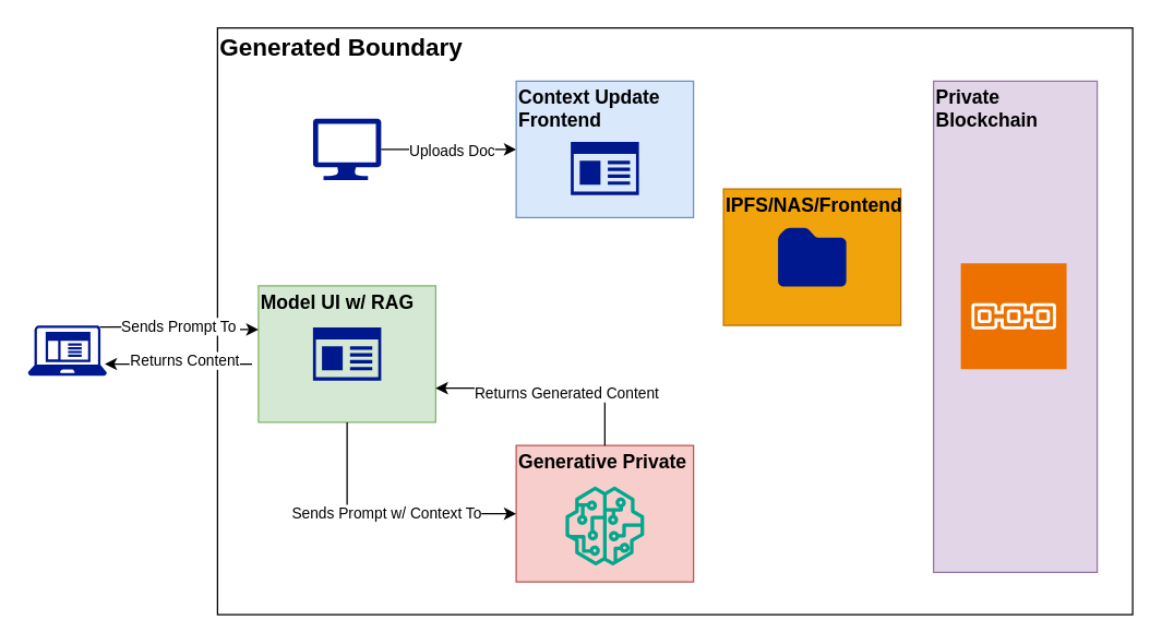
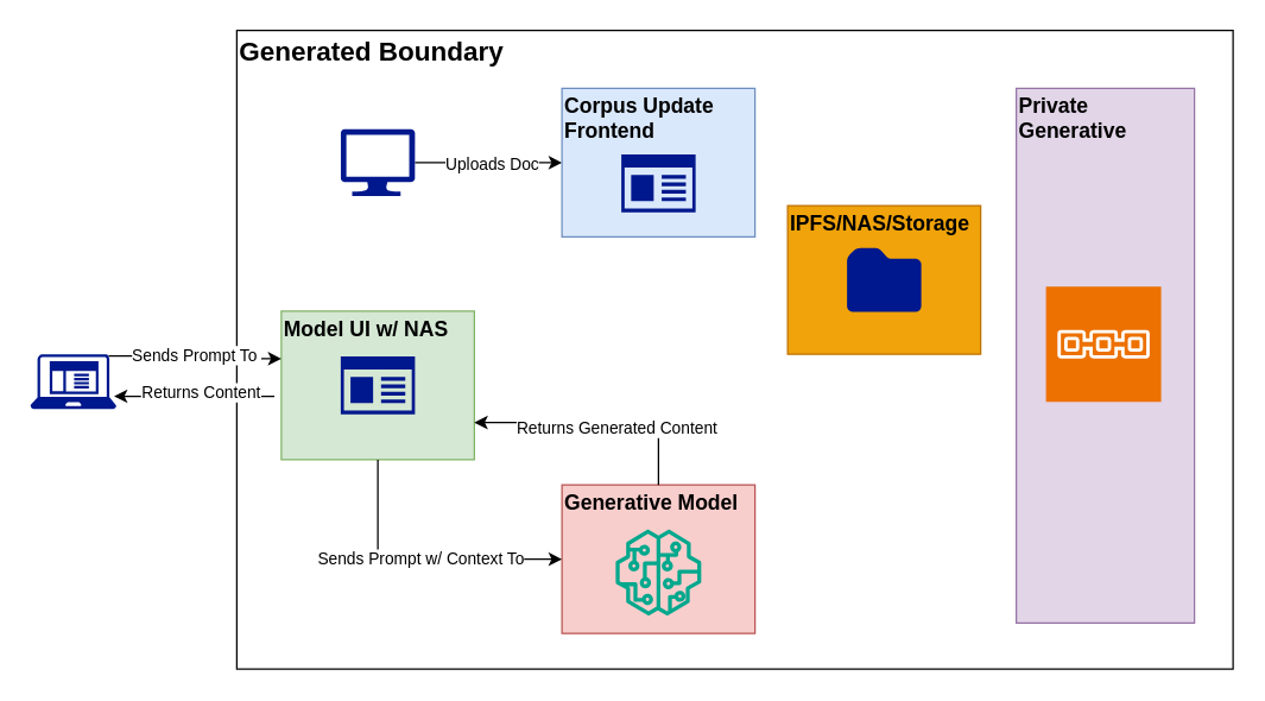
- <mxCell id="12" value="&lt;h3&gt;Private Blockchain&lt;/h3&gt;" style="rounded=0;whiteSpace=wrap;html=1;fillColor=#e1d5e7;strokeColor=#9673a6;verticalAlign=top;align=left;spacingTop=-17;" parent="11" vertex="1"><mxGeometry width="120" height="360.0" as="geometry" /></mxCell>
+ <mxCell id="12" value="&lt;h3&gt;Private Generative&lt;/h3&gt;" style="rounded=0;whiteSpace=wrap;html=1;fillColor=#e1d5e7;strokeColor=#9673a6;verticalAlign=top;align=left;spacingTop=-17;" parent="11" vertex="1"><mxGeometry width="120" height="360.0" as="geometry" /></mxCell>
- <mxCell id="6" value="&lt;h3&gt;Context Update Frontend&lt;/h3&gt;" style="rounded=0;whiteSpace=wrap;html=1;align=left;verticalAlign=top;labelPosition=center;verticalLabelPosition=middle;spacing=2;spacingLeft=0;spacingBottom=0;spacingTop=-17;fillColor=#dae8fc;strokeColor=#6c8ebf;" parent="5" vertex="1"><mxGeometry width="130" height="100" as="geometry" /></mxCell>
+ <mxCell id="6" value="&lt;h3&gt;Corpus Update Frontend&lt;/h3&gt;" style="rounded=0;whiteSpace=wrap;html=1;align=left;verticalAlign=top;labelPosition=center;verticalLabelPosition=middle;spacing=2;spacingLeft=0;spacingBottom=0;spacingTop=-17;fillColor=#dae8fc;strokeColor=#6c8ebf;" parent="5" vertex="1"><mxGeometry width="130" height="100" as="geometry" /></mxCell>
- <mxCell id="25" value="&lt;h3&gt;IPFS/NAS/Frontend&lt;/h3&gt;" style="rounded=0;whiteSpace=wrap;html=1;align=left;verticalAlign=top;labelPosition=center;verticalLabelPosition=middle;spacing=2;spacingLeft=0;spacingBottom=0;spacingTop=-17;fillColor=#f0a30a;strokeColor=#BD7000;fontColor=#000000;" vertex="1" parent="1"><mxGeometry x="530" y="138" width="130" height="100" as="geometry" /></mxCell>
+ <mxCell id="25" value="&lt;h3&gt;IPFS/NAS/Storage&lt;/h3&gt;" style="rounded=0;whiteSpace=wrap;html=1;align=left;verticalAlign=top;labelPosition=center;verticalLabelPosition=middle;spacing=2;spacingLeft=0;spacingBottom=0;spacingTop=-17;fillColor=#f0a30a;strokeColor=#BD7000;fontColor=#000000;" vertex="1" parent="1"><mxGeometry x="530" y="138" width="130" height="100" as="geometry" /></mxCell>
- <mxCell id="9" value="&lt;h3&gt;Model UI w/ RAG&lt;/h3&gt;" style="rounded=0;whiteSpace=wrap;html=1;align=left;verticalAlign=top;labelPosition=center;verticalLabelPosition=middle;spacing=2;spacingLeft=0;spacingBottom=0;spacingTop=-17;fillColor=#d5e8d4;strokeColor=#82b366;" parent="8" vertex="1"><mxGeometry width="130" height="100" as="geometry" /></mxCell>
+ <mxCell id="9" value="&lt;h3&gt;Model UI w/ NAS&lt;/h3&gt;" style="rounded=0;whiteSpace=wrap;html=1;align=left;verticalAlign=top;labelPosition=center;verticalLabelPosition=middle;spacing=2;spacingLeft=0;spacingBottom=0;spacingTop=-17;fillColor=#d5e8d4;strokeColor=#82b366;" parent="8" vertex="1"><mxGeometry width="130" height="100" as="geometry" /></mxCell>
- <mxCell id="17" value="&lt;h3&gt;Generative Private&lt;/h3&gt;" style="rounded=0;whiteSpace=wrap;html=1;align=left;verticalAlign=top;labelPosition=center;verticalLabelPosition=middle;spacing=2;spacingLeft=0;spacingBottom=0;spacingTop=-17;fillColor=#f8cecc;strokeColor=#b85450;" parent="16" vertex="1"><mxGeometry width="130" height="100" as="geometry" /></mxCell>
+ <mxCell id="17" value="&lt;h3&gt;Generative Model&lt;/h3&gt;" style="rounded=0;whiteSpace=wrap;html=1;align=left;verticalAlign=top;labelPosition=center;verticalLabelPosition=middle;spacing=2;spacingLeft=0;spacingBottom=0;spacingTop=-17;fillColor=#f8cecc;strokeColor=#b85450;" parent="16" vertex="1"><mxGeometry width="130" height="100" as="geometry" /></mxCell>
